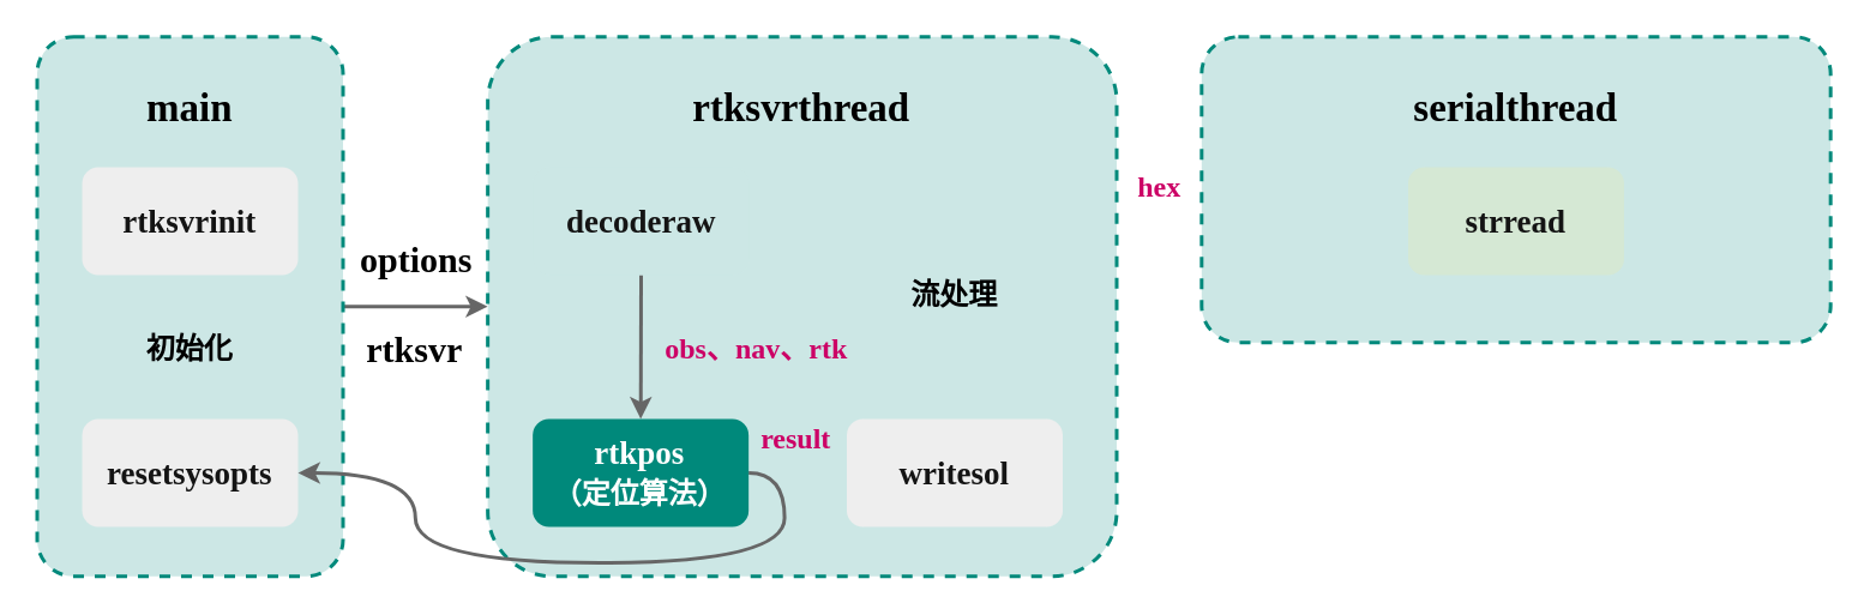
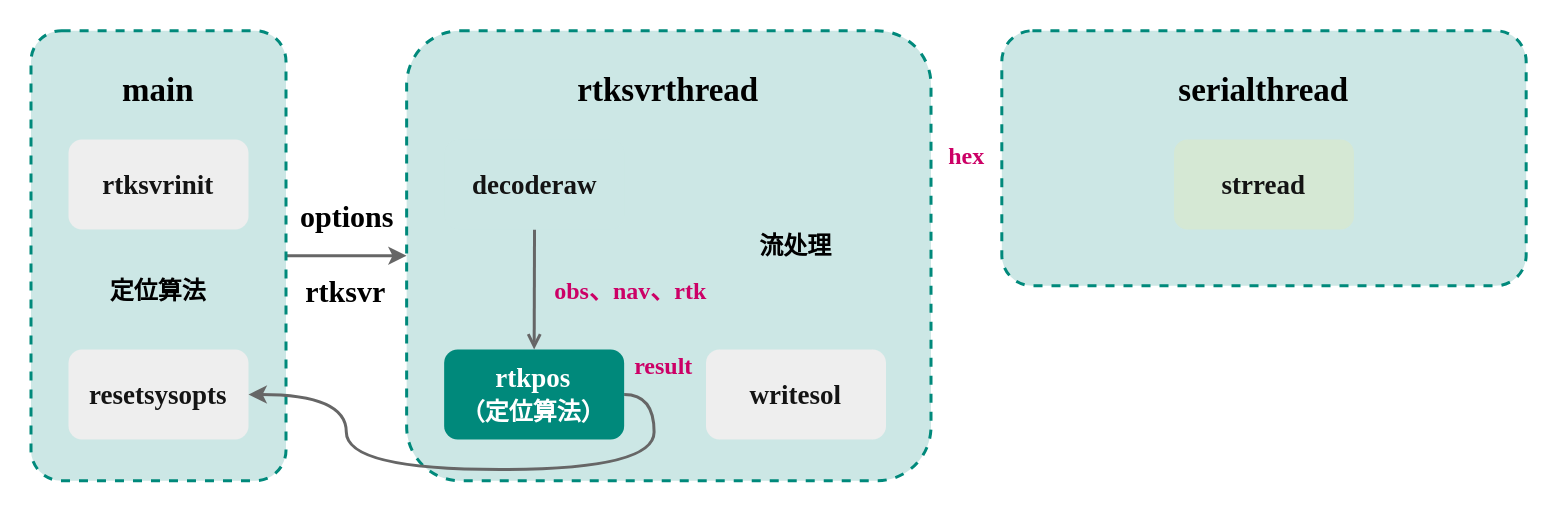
- <mxCell id="19" value="&lt;font style=&quot;font-size: 16px&quot;&gt;初始化&lt;/font&gt;" style="text;html=1;strokeColor=none;fillColor=none;align=center;verticalAlign=middle;whiteSpace=wrap;rounded=0;dashed=1;fontFamily=Times New Roman;fontStyle=1" parent="1" vertex="1"><mxGeometry x="65.21" y="182.5" width="79.57" height="20" as="geometry" /></mxCell>
+ <mxCell id="19" value="&lt;font style=&quot;font-size: 16px&quot;&gt;定位算法&lt;/font&gt;" style="text;html=1;strokeColor=none;fillColor=none;align=center;verticalAlign=middle;whiteSpace=wrap;rounded=0;dashed=1;fontFamily=Times New Roman;fontStyle=1" parent="1" vertex="1"><mxGeometry x="65.21" y="182.5" width="79.57" height="20" as="geometry" /></mxCell>
- <mxCell id="9" style="edgeStyle=orthogonalEdgeStyle;curved=1;orthogonalLoop=1;jettySize=auto;html=1;exitX=0.5;exitY=1;exitDx=0;exitDy=0;entryX=0.5;entryY=0;entryDx=0;entryDy=0;fontSize=22;strokeColor=#666666;strokeWidth=2;" parent="1" source="10" target="12" edge="1"><mxGeometry relative="1" as="geometry" /></mxCell>
+ <mxCell id="9" style="edgeStyle=orthogonalEdgeStyle;curved=1;orthogonalLoop=1;jettySize=auto;html=1;exitX=0.5;exitY=1;exitDx=0;exitDy=0;entryX=0.5;entryY=0;entryDx=0;entryDy=0;fontSize=22;strokeColor=#666666;strokeWidth=2;endArrow=open;" parent="1" source="10" target="12" edge="1"><mxGeometry relative="1" as="geometry" /></mxCell>
